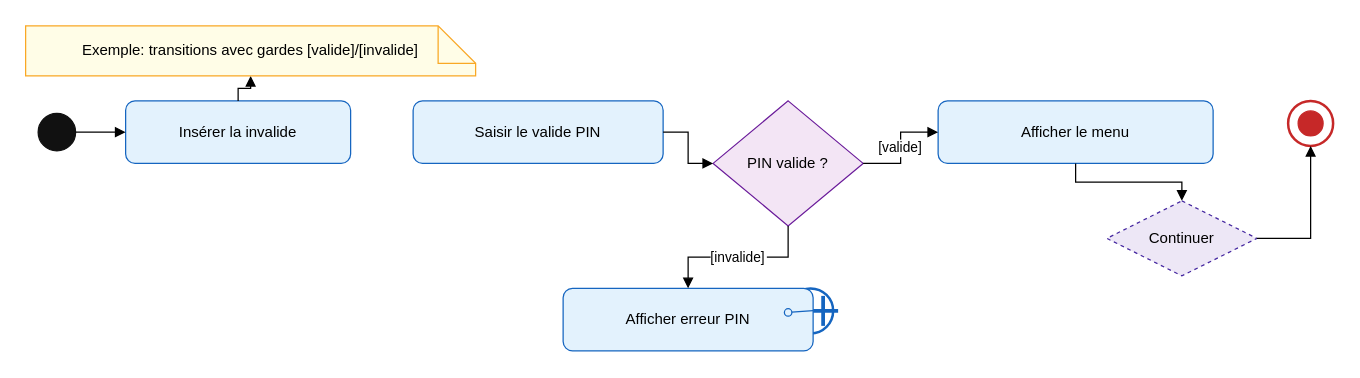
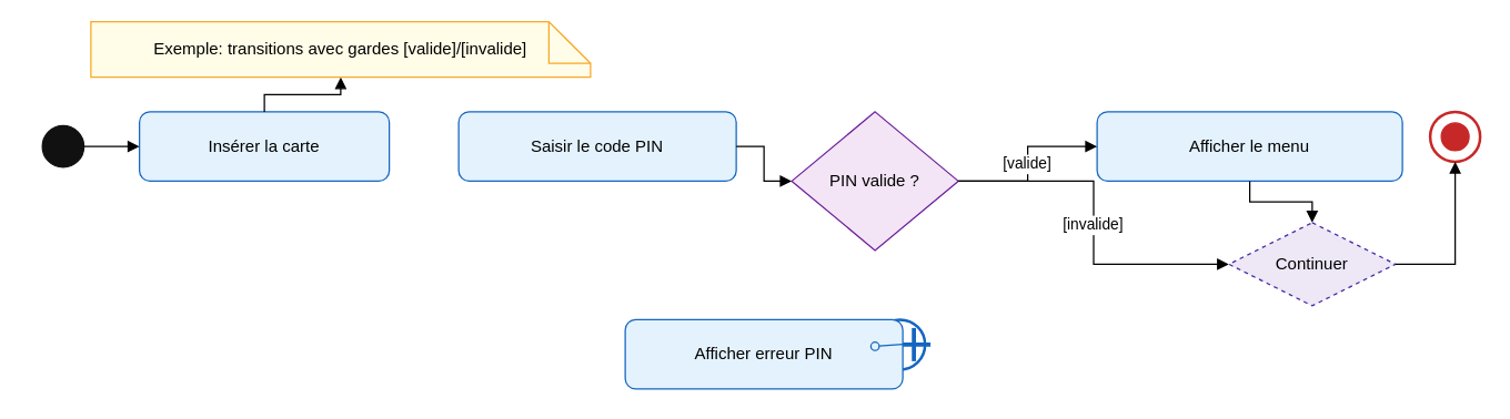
- <mxCell id="22" value="Exemple: transitions avec gardes [valide]/[invalide]" style="shape=note;whiteSpace=wrap;html=1;fillColor=#fffde7;strokeColor=#f9a825;" vertex="1" parent="1"><mxGeometry x="20" y="20" width="360" height="40" as="geometry" /></mxCell>
+ <mxCell id="22" value="Exemple: transitions avec gardes [valide]/[invalide]" style="shape=note;whiteSpace=wrap;html=1;fillColor=#fffde7;strokeColor=#f9a825;" vertex="1" parent="1"><mxGeometry x="65" y="15" width="360" height="40" as="geometry" /></mxCell>
- <mxCell id="3" value="Insérer la invalide" style="shape=rect;rounded=1;whiteSpace=wrap;html=1;fillColor=#e3f2fd;strokeColor=#1565c0;" vertex="1" parent="1"><mxGeometry x="100" y="80" width="180" height="50" as="geometry" /></mxCell>
+ <mxCell id="3" value="Insérer la carte" style="shape=rect;rounded=1;whiteSpace=wrap;html=1;fillColor=#e3f2fd;strokeColor=#1565c0;" vertex="1" parent="1"><mxGeometry x="100" y="80" width="180" height="50" as="geometry" /></mxCell>
- <mxCell id="4" value="Saisir le valide PIN" style="shape=rect;rounded=1;whiteSpace=wrap;html=1;fillColor=#e3f2fd;strokeColor=#1565c0;" vertex="1" parent="1"><mxGeometry x="330" y="80" width="200" height="50" as="geometry" /></mxCell>
+ <mxCell id="4" value="Saisir le code PIN" style="shape=rect;rounded=1;whiteSpace=wrap;html=1;fillColor=#e3f2fd;strokeColor=#1565c0;" vertex="1" parent="1"><mxGeometry x="330" y="80" width="200" height="50" as="geometry" /></mxCell>
- <mxCell id="6" value="Afficher le menu" style="shape=rect;rounded=1;whiteSpace=wrap;html=1;fillColor=#e3f2fd;strokeColor=#1565c0;" vertex="1" parent="1"><mxGeometry x="750" y="80" width="220" height="50" as="geometry" /></mxCell>
+ <mxCell id="6" value="Afficher le menu" style="shape=rect;rounded=1;whiteSpace=wrap;html=1;fillColor=#e3f2fd;strokeColor=#1565c0;" vertex="1" parent="1"><mxGeometry x="790" y="80" width="220" height="50" as="geometry" /></mxCell>
- <mxCell id="18" value="[invalide]" style="edgeStyle=orthogonalEdgeStyle;rounded=0;endArrow=block;endFill=1;" edge="1" parent="1" source="5" target="12"><mxGeometry relative="1" as="geometry" /></mxCell>
+ <mxCell id="18" value="[invalide]" style="edgeStyle=orthogonalEdgeStyle;rounded=0;endArrow=block;endFill=1;" edge="1" parent="1" source="5" target="13"><mxGeometry relative="1" as="geometry" /></mxCell>
